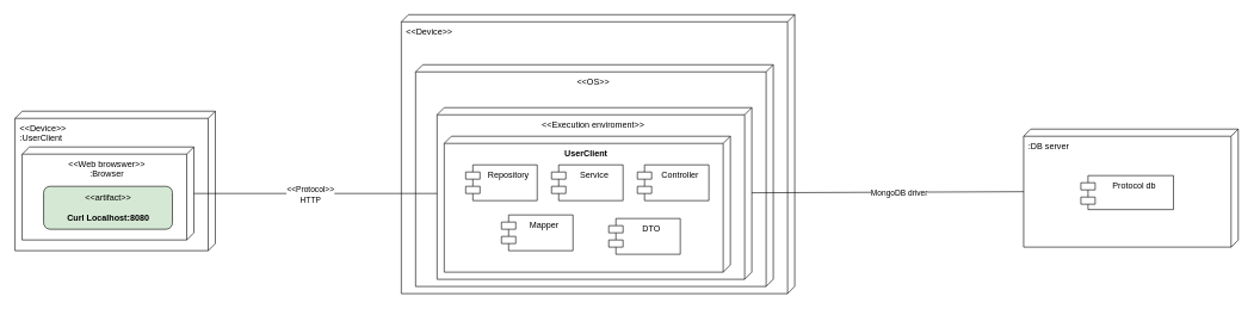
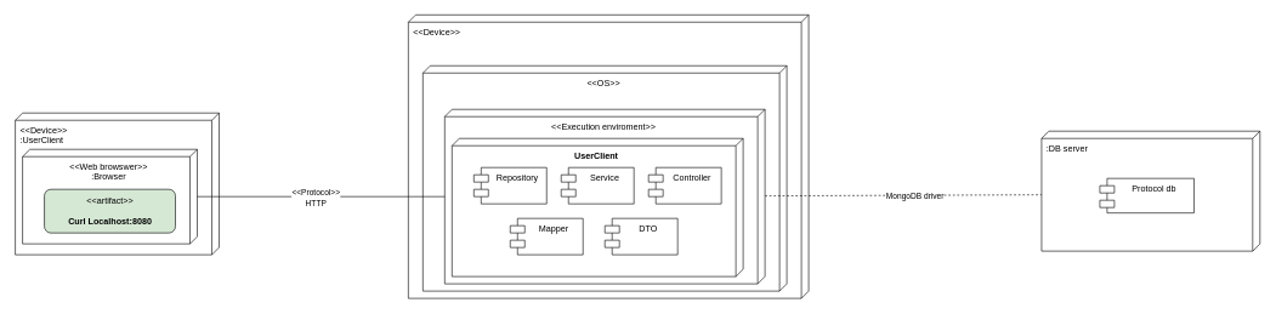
- <mxCell id="13" style="edgeStyle=none;html=1;entryX=0;entryY=0;entryDx=87.5;entryDy=300;entryPerimeter=0;endArrow=none;endFill=0;" edge="1" parent="1" source="4" target="11"><mxGeometry relative="1" as="geometry" /></mxCell>
+ <mxCell id="13" style="edgeStyle=none;html=1;entryX=0;entryY=0;entryDx=87.5;entryDy=300;entryPerimeter=0;endArrow=none;endFill=0;dashed=1;" edge="1" parent="1" source="4" target="11"><mxGeometry relative="1" as="geometry" /></mxCell>
- <mxCell id="9" value="DTO" style="shape=module;align=left;spacingLeft=20;align=center;verticalAlign=top;" vertex="1" parent="2"><mxGeometry x="290" y="285" width="100" height="50" as="geometry" /></mxCell>
+ <mxCell id="9" value="DTO" style="shape=module;align=left;spacingLeft=20;align=center;verticalAlign=top;" vertex="1" parent="2"><mxGeometry x="270" y="280" width="100" height="50" as="geometry" /></mxCell>
